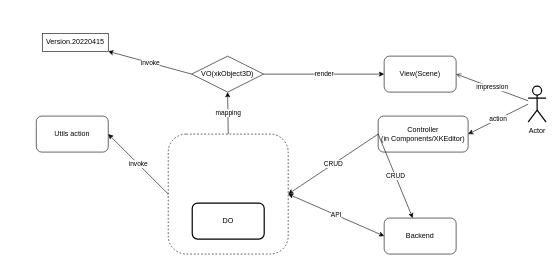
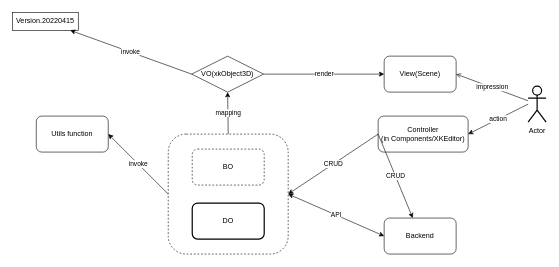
- <mxCell id="22" value="Version.20220415" style="rounded=0;whiteSpace=wrap;html=1;strokeWidth=1;fillColor=none;" vertex="1" parent="1"><mxGeometry x="70" y="55" width="110" height="30" as="geometry" /></mxCell>
+ <mxCell id="22" value="Version.20220415" style="rounded=0;whiteSpace=wrap;html=1;strokeWidth=1;fillColor=none;" vertex="1" parent="1"><mxGeometry x="20" y="20" width="110" height="30" as="geometry" /></mxCell>
- <mxCell id="3" value="Utils action" style="rounded=1;whiteSpace=wrap;html=1;fillColor=none;" vertex="1" parent="1"><mxGeometry x="60" y="193" width="120" height="60" as="geometry" /></mxCell>
+ <mxCell id="3" value="Utils function" style="rounded=1;whiteSpace=wrap;html=1;fillColor=none;" vertex="1" parent="1"><mxGeometry x="60" y="193" width="120" height="60" as="geometry" /></mxCell>
+ <mxCell id="11" value="BO" style="rounded=1;whiteSpace=wrap;html=1;dashed=1;fillColor=none;" vertex="1" parent="10"><mxGeometry width="120" height="60" as="geometry" /></mxCell>
